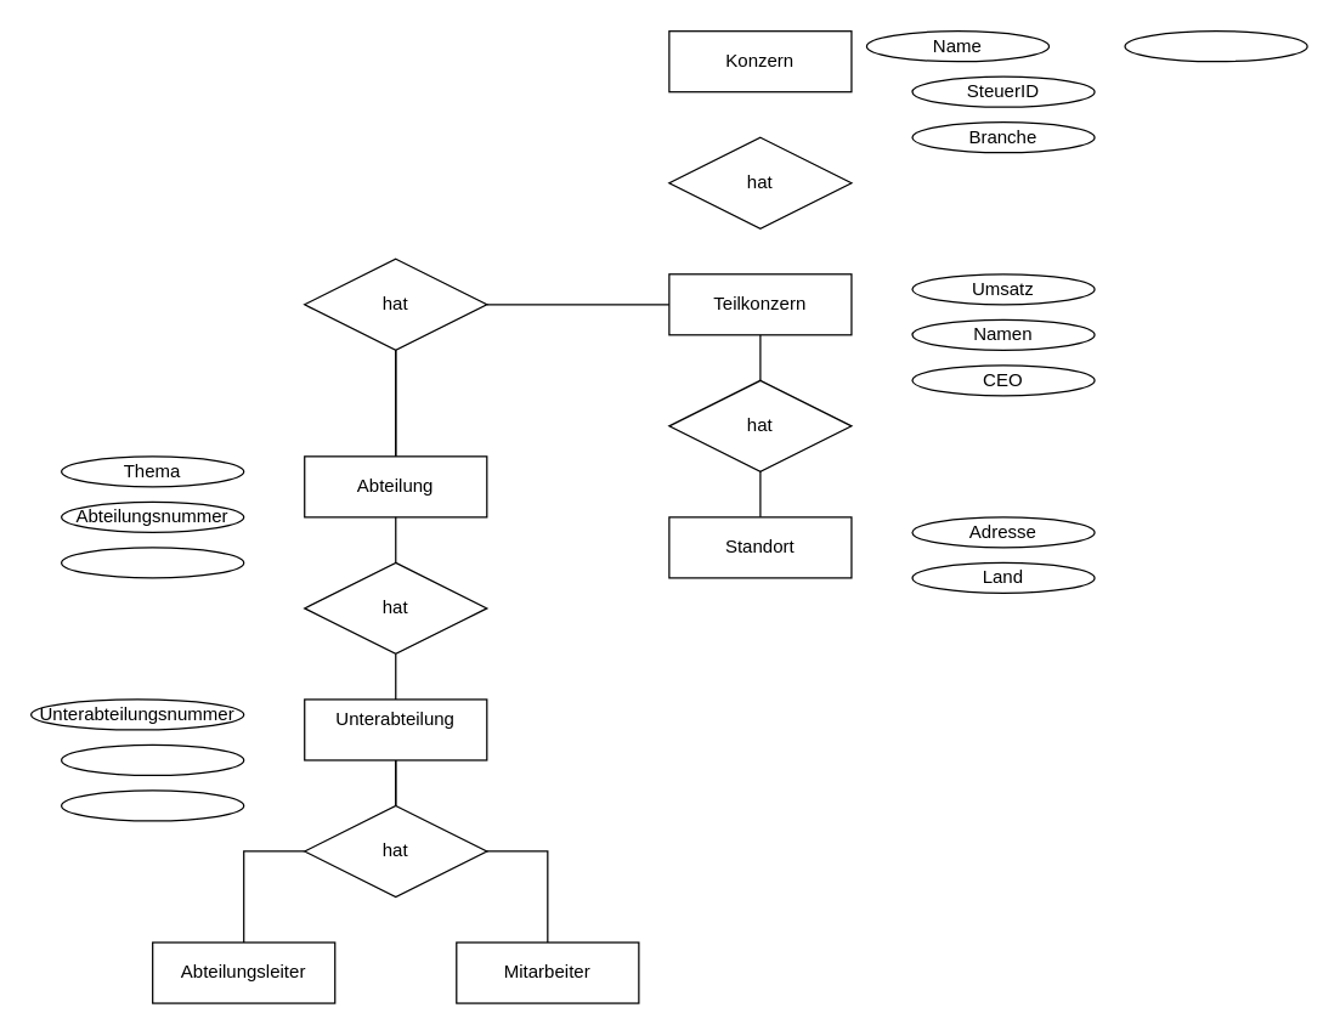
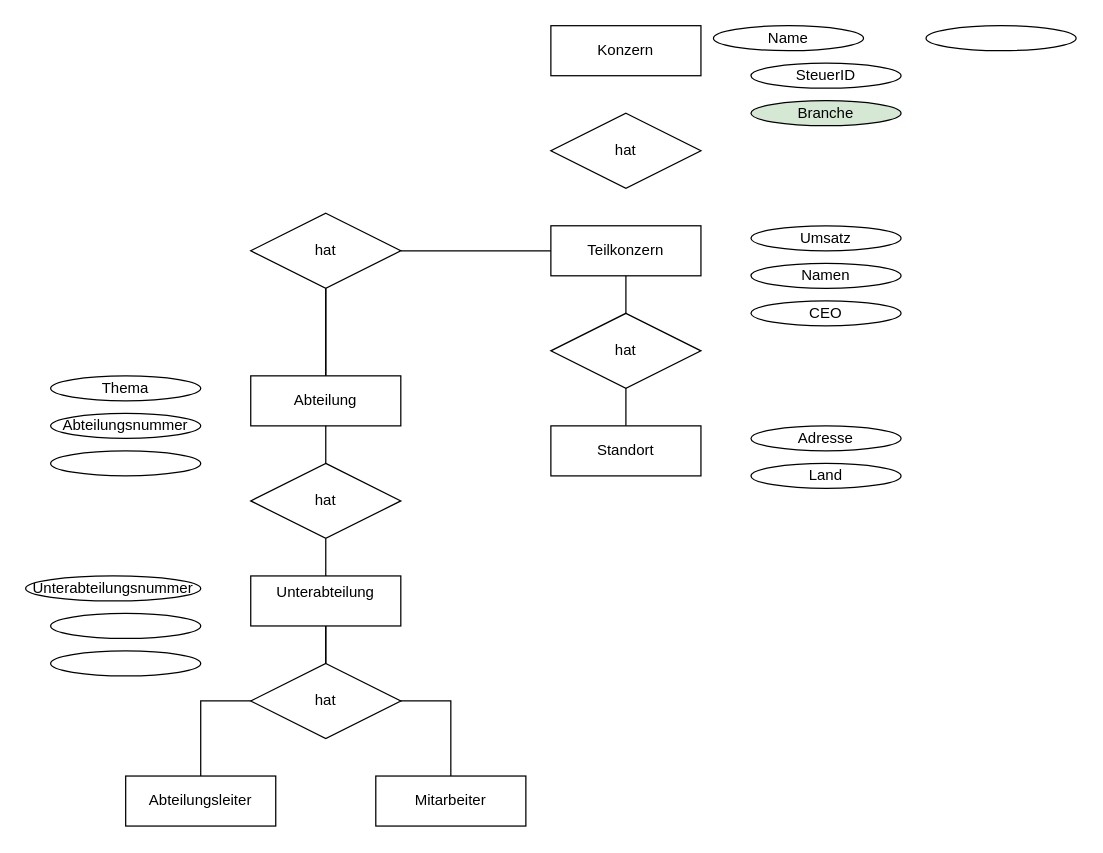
- <mxCell id="24" value="Branche" style="ellipse;whiteSpace=wrap;html=1;" vertex="1" parent="1"><mxGeometry x="600" y="80" width="120" height="20" as="geometry" /></mxCell>
+ <mxCell id="24" value="Branche" style="ellipse;whiteSpace=wrap;html=1;fillColor=#d5e8d4;" vertex="1" parent="1"><mxGeometry x="600" y="80" width="120" height="20" as="geometry" /></mxCell>
